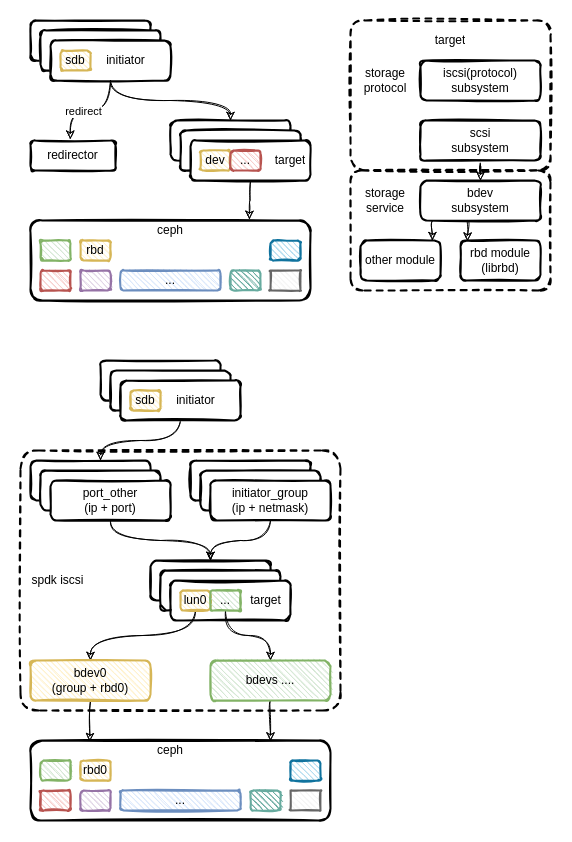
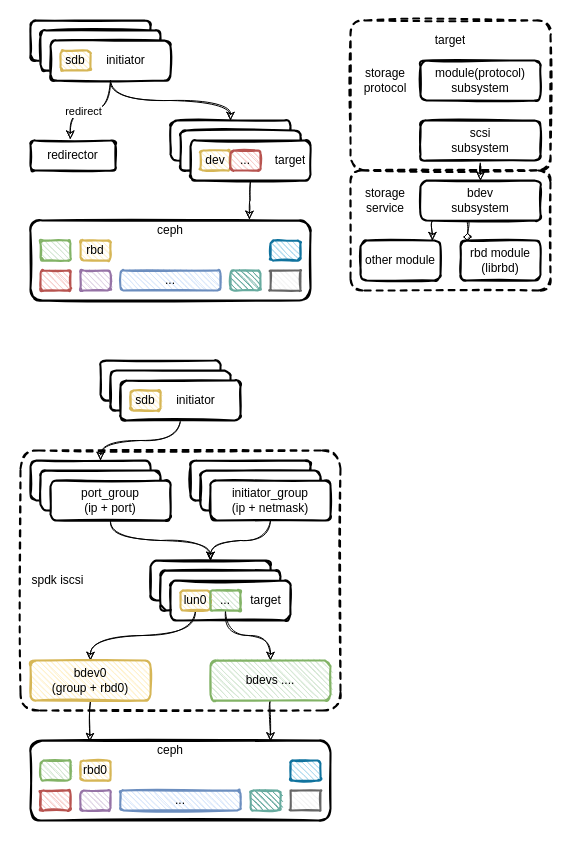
- <mxCell id="6" value="iscsi(protocol)&lt;br&gt;subsystem" style="rounded=1;whiteSpace=wrap;html=1;strokeWidth=2;fillWeight=4;hachureGap=8;hachureAngle=45;sketch=1;shadow=0;fontSize=12;fontColor=#000000;fillColor=#FFFFFF;" parent="1" vertex="1"><mxGeometry x="420" y="60" width="120" height="40" as="geometry" /></mxCell>
+ <mxCell id="6" value="module(protocol)&lt;br&gt;subsystem" style="rounded=1;whiteSpace=wrap;html=1;strokeWidth=2;fillWeight=4;hachureGap=8;hachureAngle=45;sketch=1;shadow=0;fontSize=12;fontColor=#000000;fillColor=#FFFFFF;" parent="1" vertex="1"><mxGeometry x="420" y="60" width="120" height="40" as="geometry" /></mxCell>
- <mxCell id="11" style="edgeStyle=orthogonalEdgeStyle;curved=1;rounded=0;sketch=1;orthogonalLoop=1;jettySize=auto;html=1;exitX=0.393;exitY=1.001;exitDx=0;exitDy=0;exitPerimeter=0;entryX=0.088;entryY=0.017;entryDx=0;entryDy=0;entryPerimeter=0;" parent="1" source="12" target="15" edge="1"><mxGeometry relative="1" as="geometry"><mxPoint x="480" y="221" as="sourcePoint" /><mxPoint x="467" y="239" as="targetPoint" /><Array as="points" /></mxGeometry></mxCell>
+ <mxCell id="11" style="edgeStyle=orthogonalEdgeStyle;curved=1;rounded=0;sketch=1;orthogonalLoop=1;jettySize=auto;html=1;exitX=0.393;exitY=1.001;exitDx=0;exitDy=0;exitPerimeter=0;entryX=0.088;entryY=0.017;entryDx=0;entryDy=0;entryPerimeter=0;endArrow=diamond;" parent="1" source="12" target="15" edge="1"><mxGeometry relative="1" as="geometry"><mxPoint x="480" y="221" as="sourcePoint" /><mxPoint x="467" y="239" as="targetPoint" /><Array as="points" /></mxGeometry></mxCell>
- <mxCell id="24" value="port_other&lt;br&gt;(ip + port)" style="rounded=1;whiteSpace=wrap;html=1;strokeWidth=2;fillWeight=4;hachureGap=8;hachureAngle=45;sketch=1;shadow=0;fontSize=12;fontColor=#000000;fillColor=#FFFFFF;" parent="1" vertex="1"><mxGeometry x="50" y="480" width="120" height="40" as="geometry" /></mxCell>
+ <mxCell id="24" value="port_group&lt;br&gt;(ip + port)" style="rounded=1;whiteSpace=wrap;html=1;strokeWidth=2;fillWeight=4;hachureGap=8;hachureAngle=45;sketch=1;shadow=0;fontSize=12;fontColor=#000000;fillColor=#FFFFFF;" parent="1" vertex="1"><mxGeometry x="50" y="480" width="120" height="40" as="geometry" /></mxCell>
